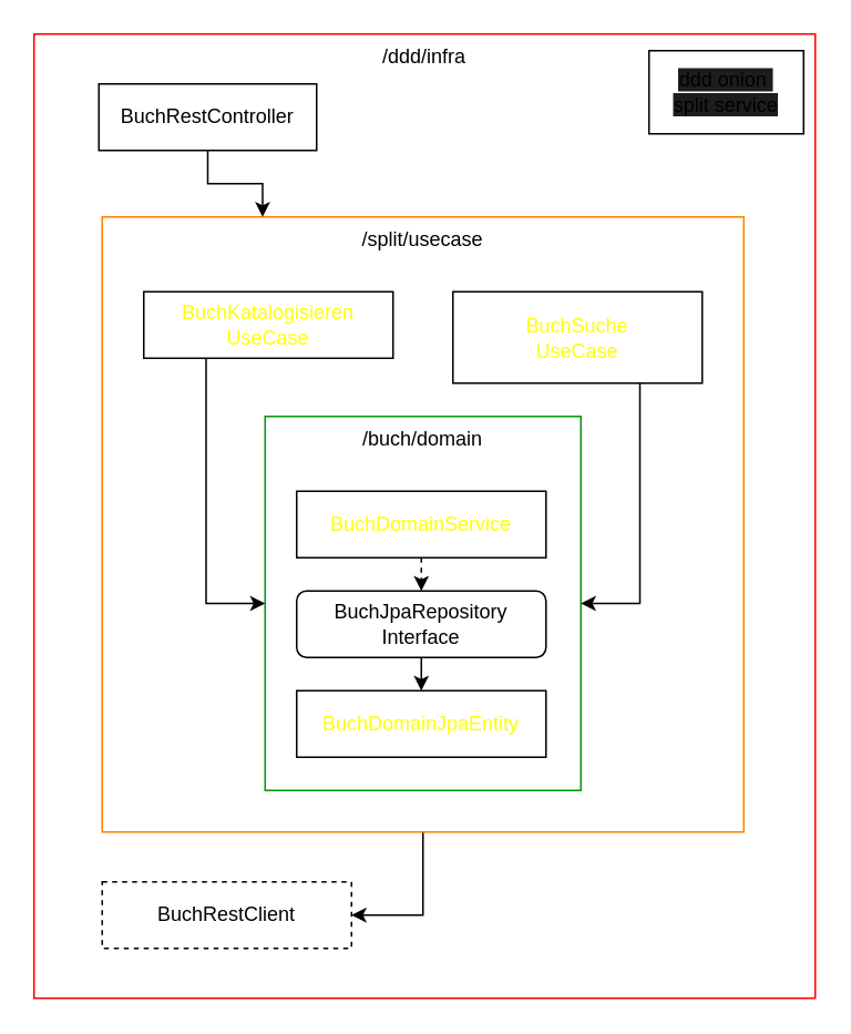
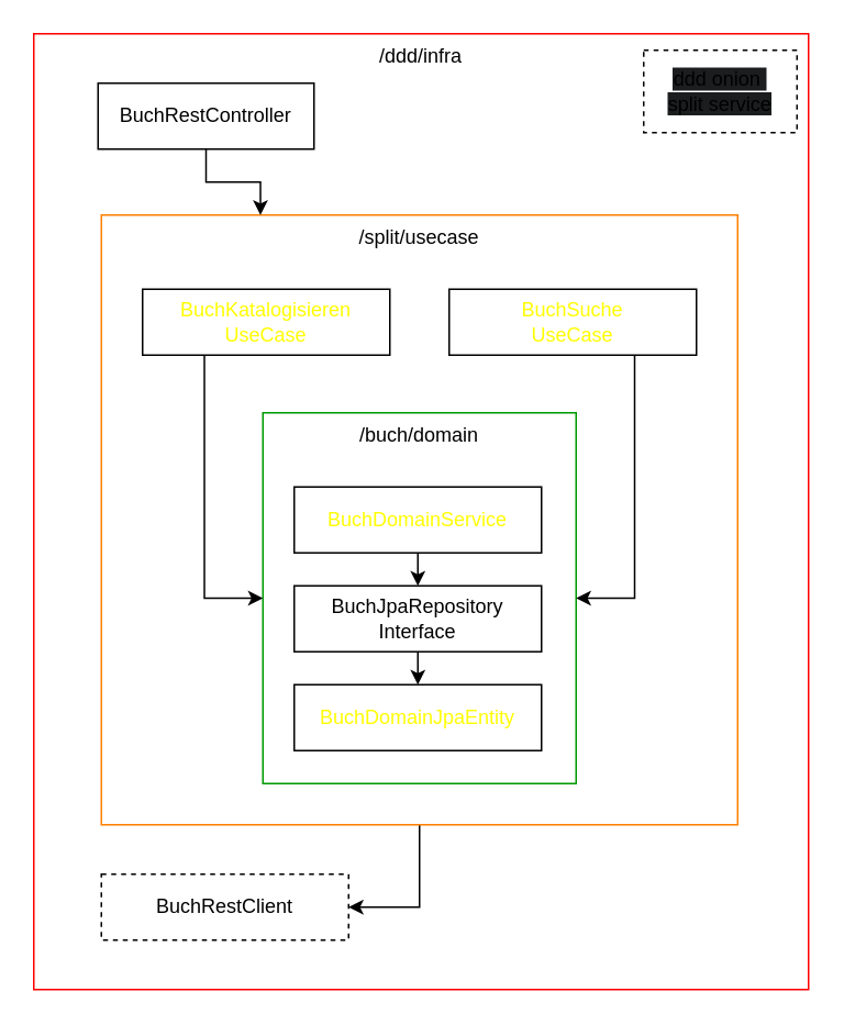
- <mxCell id="18" value="&lt;span style=&quot;font-size: 12px; background-color: rgb(27, 29, 30);&quot;&gt;ddd onion&amp;nbsp;&lt;/span&gt;&lt;div&gt;&lt;span style=&quot;font-size: 12px; background-color: rgb(27, 29, 30);&quot;&gt;split service&lt;/span&gt;&lt;/div&gt;" style="rounded=0;whiteSpace=wrap;html=1;fontFamily=Helvetica;fontSize=11;fontColor=default;labelBackgroundColor=default;dashed=0;" vertex="1" parent="1"><mxGeometry x="390" y="30" width="93" height="50" as="geometry" /></mxCell>
+ <mxCell id="18" value="&lt;span style=&quot;font-size: 12px; background-color: rgb(27, 29, 30);&quot;&gt;ddd onion&amp;nbsp;&lt;/span&gt;&lt;div&gt;&lt;span style=&quot;font-size: 12px; background-color: rgb(27, 29, 30);&quot;&gt;split service&lt;/span&gt;&lt;/div&gt;" style="rounded=0;whiteSpace=wrap;html=1;fontFamily=Helvetica;fontSize=11;fontColor=default;labelBackgroundColor=default;dashed=1;" vertex="1" parent="1"><mxGeometry x="390" y="30" width="93" height="50" as="geometry" /></mxCell>
- <mxCell id="17" value="BuchSuche&lt;div&gt;UseCase&lt;/div&gt;" style="rounded=0;whiteSpace=wrap;html=1;labelPosition=center;verticalLabelPosition=middle;align=center;verticalAlign=middle;fontStyle=0;fontColor=#FFFF00;" parent="1" vertex="1"><mxGeometry x="272" y="175" width="150" height="55" as="geometry" /></mxCell>
+ <mxCell id="17" value="BuchSuche&lt;div&gt;UseCase&lt;/div&gt;" style="rounded=0;whiteSpace=wrap;html=1;labelPosition=center;verticalLabelPosition=middle;align=center;verticalAlign=middle;fontStyle=0;fontColor=#FFFF00;" parent="1" vertex="1"><mxGeometry x="272" y="175" width="150" height="40" as="geometry" /></mxCell>
- <mxCell id="8" style="edgeStyle=orthogonalEdgeStyle;rounded=0;orthogonalLoop=1;jettySize=auto;html=1;exitX=0.5;exitY=1;exitDx=0;exitDy=0;entryX=0.5;entryY=0;entryDx=0;entryDy=0;dashed=1;" parent="1" source="9" target="11" edge="1"><mxGeometry relative="1" as="geometry" /></mxCell>
+ <mxCell id="8" style="edgeStyle=orthogonalEdgeStyle;rounded=0;orthogonalLoop=1;jettySize=auto;html=1;exitX=0.5;exitY=1;exitDx=0;exitDy=0;entryX=0.5;entryY=0;entryDx=0;entryDy=0;" parent="1" source="9" target="11" edge="1"><mxGeometry relative="1" as="geometry" /></mxCell>
- <mxCell id="11" value="BuchJpaRepository&lt;div&gt;Interface&lt;/div&gt;" style="whiteSpace=wrap;html=1;labelPosition=center;verticalLabelPosition=middle;align=center;verticalAlign=middle;rounded=1;" parent="1" vertex="1"><mxGeometry x="178" y="355" width="150" height="40" as="geometry" /></mxCell>
+ <mxCell id="11" value="BuchJpaRepository&lt;div&gt;Interface&lt;/div&gt;" style="rounded=0;whiteSpace=wrap;html=1;labelPosition=center;verticalLabelPosition=middle;align=center;verticalAlign=middle;" parent="1" vertex="1"><mxGeometry x="178" y="355" width="150" height="40" as="geometry" /></mxCell>
